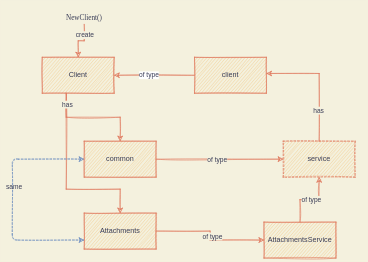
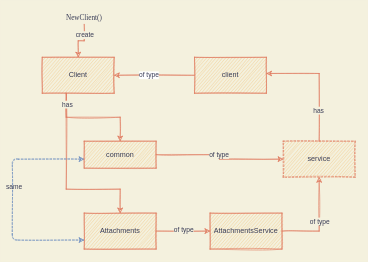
- <mxCell id="10" value="common" style="rounded=0;whiteSpace=wrap;html=1;fillColor=#F2CC8F;strokeColor=#E07A5F;fontColor=#393C56;sketch=1;" vertex="1" parent="1"><mxGeometry x="140" y="235" width="120" height="60" as="geometry" /></mxCell>
+ <mxCell id="10" value="common" style="rounded=0;whiteSpace=wrap;html=1;fillColor=#F2CC8F;strokeColor=#E07A5F;fontColor=#393C56;sketch=1;" vertex="1" parent="1"><mxGeometry x="140" y="235" width="120" height="45" as="geometry" /></mxCell>
- <mxCell id="22" value="AttachmentsService" style="rounded=0;whiteSpace=wrap;html=1;fillColor=#F2CC8F;strokeColor=#E07A5F;fontColor=#393C56;sketch=1;" vertex="1" parent="1"><mxGeometry x="440" y="370" width="120" height="60" as="geometry" /></mxCell>
+ <mxCell id="22" value="AttachmentsService" style="rounded=0;whiteSpace=wrap;html=1;fillColor=#F2CC8F;strokeColor=#E07A5F;fontColor=#393C56;sketch=1;" vertex="1" parent="1"><mxGeometry x="350" y="355" width="120" height="60" as="geometry" /></mxCell>
